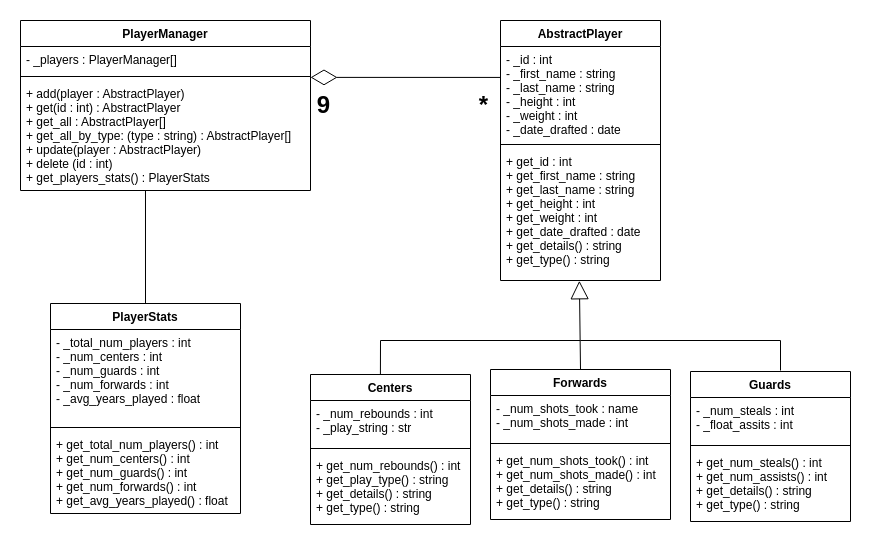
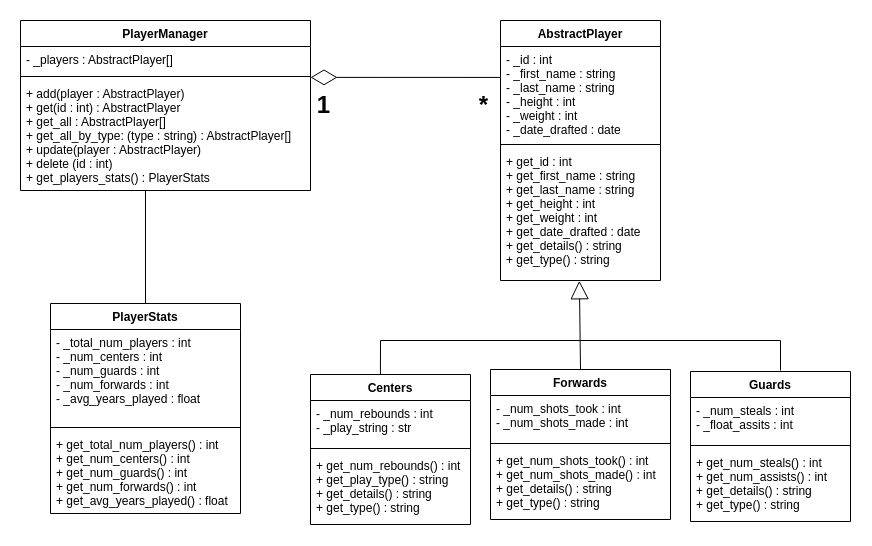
- <mxCell id="7" value="- _players : PlayerManager[]" style="text;strokeColor=none;fillColor=none;align=left;verticalAlign=top;spacingLeft=4;spacingRight=4;overflow=hidden;rotatable=0;points=[[0,0.5],[1,0.5]];portConstraint=eastwest;" vertex="1" parent="6"><mxGeometry y="26" width="290" height="26" as="geometry" /></mxCell>
+ <mxCell id="7" value="- _players : AbstractPlayer[]" style="text;strokeColor=none;fillColor=none;align=left;verticalAlign=top;spacingLeft=4;spacingRight=4;overflow=hidden;rotatable=0;points=[[0,0.5],[1,0.5]];portConstraint=eastwest;" vertex="1" parent="6"><mxGeometry y="26" width="290" height="26" as="geometry" /></mxCell>
- <mxCell id="33" value="9" style="text;strokeColor=none;fillColor=none;html=1;fontSize=24;fontStyle=1;verticalAlign=middle;align=center;" vertex="1" parent="1"><mxGeometry x="305" y="85" width="35" height="40" as="geometry" /></mxCell>
+ <mxCell id="33" value="1" style="text;strokeColor=none;fillColor=none;html=1;fontSize=24;fontStyle=1;verticalAlign=middle;align=center;" vertex="1" parent="1"><mxGeometry x="305" y="85" width="35" height="40" as="geometry" /></mxCell>
- <mxCell id="19" value="- _num_shots_took : name&#10;- _num_shots_made : int" style="text;strokeColor=none;fillColor=none;align=left;verticalAlign=top;spacingLeft=4;spacingRight=4;overflow=hidden;rotatable=0;points=[[0,0.5],[1,0.5]];portConstraint=eastwest;" vertex="1" parent="18"><mxGeometry y="26" width="180" height="44" as="geometry" /></mxCell>
+ <mxCell id="19" value="- _num_shots_took : int&#10;- _num_shots_made : int" style="text;strokeColor=none;fillColor=none;align=left;verticalAlign=top;spacingLeft=4;spacingRight=4;overflow=hidden;rotatable=0;points=[[0,0.5],[1,0.5]];portConstraint=eastwest;" vertex="1" parent="18"><mxGeometry y="26" width="180" height="44" as="geometry" /></mxCell>
